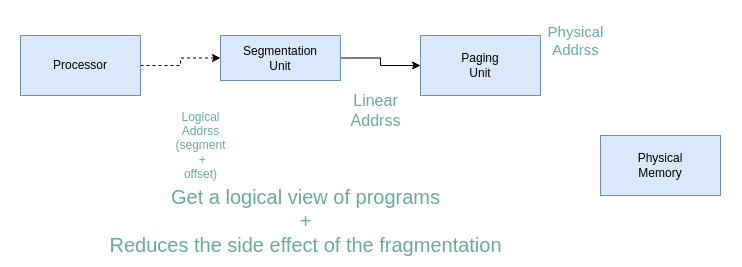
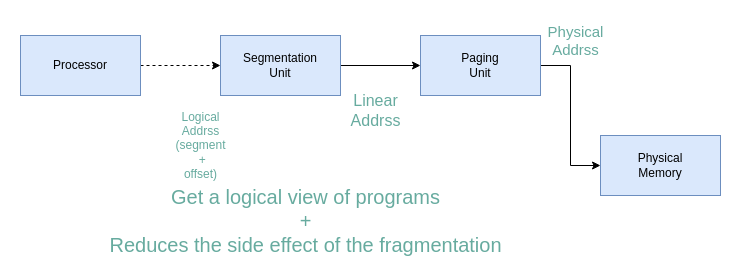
- <mxCell id="5" value="Segmentation&lt;br&gt;Unit" style="rounded=0;whiteSpace=wrap;html=1;fillColor=#dae8fc;strokeColor=#6c8ebf;" vertex="1" parent="1"><mxGeometry x="220" y="35" width="120" height="45" as="geometry" /></mxCell>
+ <mxCell id="5" value="Segmentation&lt;br&gt;Unit" style="rounded=0;whiteSpace=wrap;html=1;fillColor=#dae8fc;strokeColor=#6c8ebf;" vertex="1" parent="1"><mxGeometry x="220" y="35" width="120" height="60" as="geometry" /></mxCell>
+ <mxCell id="6" style="edgeStyle=orthogonalEdgeStyle;rounded=0;orthogonalLoop=1;jettySize=auto;html=1;entryX=0;entryY=0.5;entryDx=0;entryDy=0;" edge="1" parent="1" source="7" target="8"><mxGeometry relative="1" as="geometry" /></mxCell>
